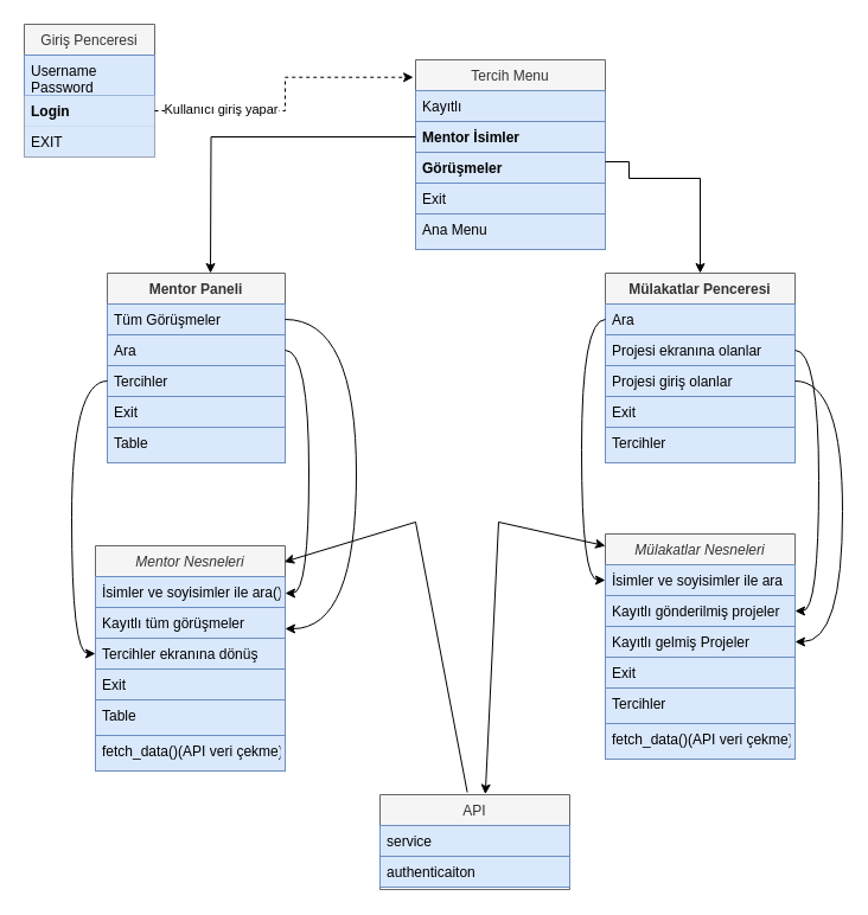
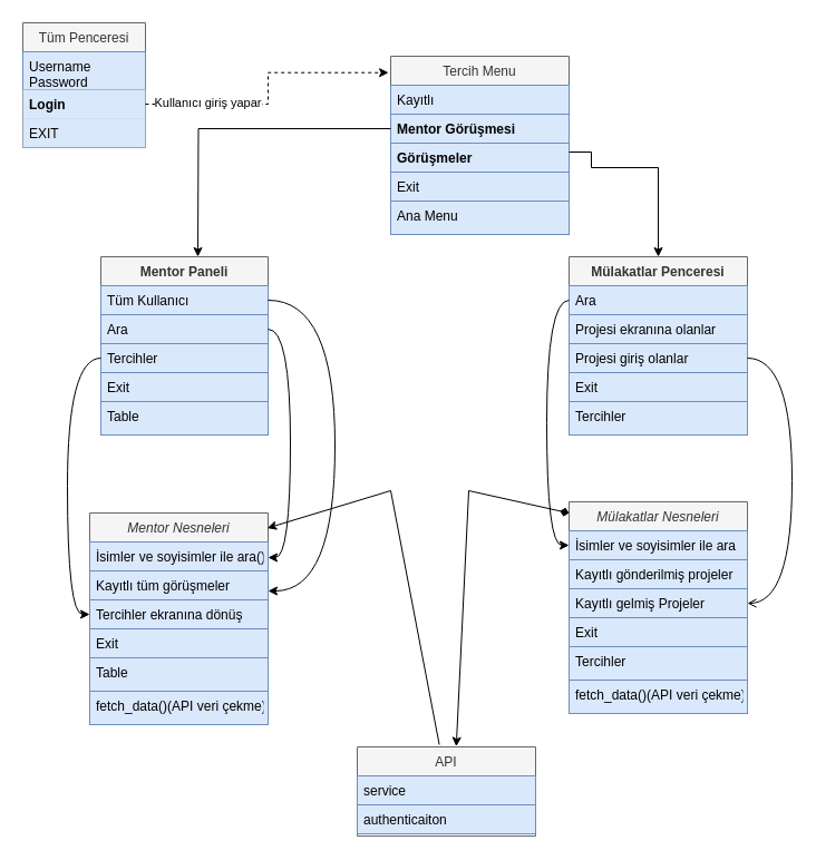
- <mxCell id="8" value="Giriş Penceresi" style="swimlane;fontStyle=0;align=center;verticalAlign=top;childLayout=stackLayout;horizontal=1;startSize=26;horizontalStack=0;resizeParent=1;resizeLast=0;collapsible=1;marginBottom=0;rounded=0;shadow=0;strokeWidth=1;fillColor=#f5f5f5;fontColor=#333333;strokeColor=#666666;" parent="1" vertex="1"><mxGeometry x="20" y="20" width="110" height="112" as="geometry"><mxRectangle x="230" y="140" width="160" height="26" as="alternateBounds" /></mxGeometry></mxCell>
+ <mxCell id="8" value="Tüm Penceresi" style="swimlane;fontStyle=0;align=center;verticalAlign=top;childLayout=stackLayout;horizontal=1;startSize=26;horizontalStack=0;resizeParent=1;resizeLast=0;collapsible=1;marginBottom=0;rounded=0;shadow=0;strokeWidth=1;fillColor=#f5f5f5;fontColor=#333333;strokeColor=#666666;" parent="1" vertex="1"><mxGeometry x="20" y="20" width="110" height="112" as="geometry"><mxRectangle x="230" y="140" width="160" height="26" as="alternateBounds" /></mxGeometry></mxCell>
- <mxCell id="4" value="Mentor İsimler" style="text;align=left;verticalAlign=top;spacingLeft=4;spacingRight=4;overflow=hidden;rotatable=0;points=[[0,0.5],[1,0.5]];portConstraint=eastwest;rounded=0;shadow=0;html=0;fillColor=#dae8fc;strokeColor=#6c8ebf;fontStyle=1" parent="2" vertex="1"><mxGeometry y="52" width="160" height="26" as="geometry" /></mxCell>
+ <mxCell id="4" value="Mentor Görüşmesi" style="text;align=left;verticalAlign=top;spacingLeft=4;spacingRight=4;overflow=hidden;rotatable=0;points=[[0,0.5],[1,0.5]];portConstraint=eastwest;rounded=0;shadow=0;html=0;fillColor=#dae8fc;strokeColor=#6c8ebf;fontStyle=1" parent="2" vertex="1"><mxGeometry y="52" width="160" height="26" as="geometry" /></mxCell>
- <mxCell id="13" value="Tüm Görüşmeler" style="text;align=left;verticalAlign=top;spacingLeft=4;spacingRight=4;overflow=hidden;rotatable=0;points=[[0,0.5],[1,0.5]];portConstraint=eastwest;fillColor=#dae8fc;strokeColor=#6c8ebf;" vertex="1" parent="12"><mxGeometry y="26" width="150" height="26" as="geometry" /></mxCell>
+ <mxCell id="13" value="Tüm Kullanıcı" style="text;align=left;verticalAlign=top;spacingLeft=4;spacingRight=4;overflow=hidden;rotatable=0;points=[[0,0.5],[1,0.5]];portConstraint=eastwest;fillColor=#dae8fc;strokeColor=#6c8ebf;" vertex="1" parent="12"><mxGeometry y="26" width="150" height="26" as="geometry" /></mxCell>
- <mxCell id="44" style="edgeStyle=orthogonalEdgeStyle;rounded=0;orthogonalLoop=1;jettySize=auto;html=1;curved=1;" edge="1" parent="1" source="21" target="37"><mxGeometry relative="1" as="geometry"><Array as="points"><mxPoint x="690" y="295" /><mxPoint x="690" y="515" /></Array></mxGeometry></mxCell>
- <mxCell id="50" value="" style="endArrow=classic;startArrow=classic;html=1;rounded=0;entryX=0;entryY=0.063;entryDx=0;entryDy=0;entryPerimeter=0;exitX=0.555;exitY=-0.005;exitDx=0;exitDy=0;exitPerimeter=0;" edge="1" parent="1" source="46" target="35"><mxGeometry width="50" height="50" relative="1" as="geometry"><mxPoint x="410" y="660" as="sourcePoint" /><mxPoint x="430" y="430" as="targetPoint" /><Array as="points"><mxPoint x="420" y="440" /></Array></mxGeometry></mxCell>
+ <mxCell id="50" value="" style="endArrow=diamond;startArrow=classic;html=1;rounded=0;entryX=0;entryY=0.063;entryDx=0;entryDy=0;entryPerimeter=0;exitX=0.555;exitY=-0.005;exitDx=0;exitDy=0;exitPerimeter=0;" edge="1" parent="1" source="46" target="35"><mxGeometry width="50" height="50" relative="1" as="geometry"><mxPoint x="410" y="660" as="sourcePoint" /><mxPoint x="430" y="430" as="targetPoint" /><Array as="points"><mxPoint x="420" y="440" /></Array></mxGeometry></mxCell>
- <mxCell id="45" style="edgeStyle=orthogonalEdgeStyle;rounded=0;orthogonalLoop=1;jettySize=auto;html=1;curved=1;" edge="1" parent="1" source="22" target="38"><mxGeometry relative="1" as="geometry"><Array as="points"><mxPoint x="710" y="321" /><mxPoint x="710" y="541" /></Array></mxGeometry></mxCell>
+ <mxCell id="45" style="edgeStyle=orthogonalEdgeStyle;rounded=0;orthogonalLoop=1;jettySize=auto;html=1;curved=1;endArrow=open;" edge="1" parent="1" source="22" target="38"><mxGeometry relative="1" as="geometry"><Array as="points"><mxPoint x="710" y="321" /><mxPoint x="710" y="541" /></Array></mxGeometry></mxCell>
